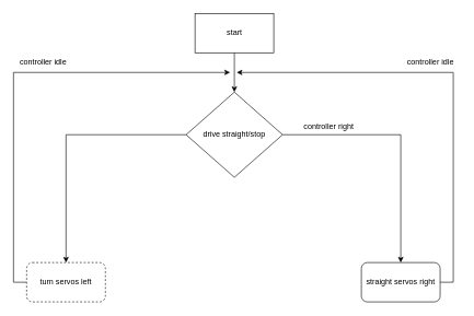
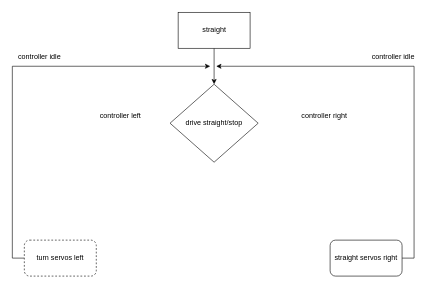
- <mxCell id="12" value="start" style="rounded=0;whiteSpace=wrap;html=1;" vertex="1" parent="1"><mxGeometry x="296.5" y="20" width="120" height="60" as="geometry" /></mxCell>
+ <mxCell id="12" value="straight" style="rounded=0;whiteSpace=wrap;html=1;" vertex="1" parent="1"><mxGeometry x="296.5" y="20" width="120" height="60" as="geometry" /></mxCell>
+ <mxCell id="9" value="controller left" style="text;html=1;align=center;verticalAlign=middle;resizable=0;points=[];autosize=1;strokeColor=none;fillColor=none;" vertex="1" parent="1"><mxGeometry x="155" y="178" width="90" height="30" as="geometry" /></mxCell>
- <mxCell id="10" value="controller right" style="text;html=1;align=center;verticalAlign=middle;resizable=0;points=[];autosize=1;strokeColor=none;fillColor=none;" vertex="1" parent="1"><mxGeometry x="450" y="178" width="100" height="30" as="geometry" /></mxCell>
+ <mxCell id="10" value="controller right" style="text;html=1;align=center;verticalAlign=middle;resizable=0;points=[];autosize=1;strokeColor=none;fillColor=none;" vertex="1" parent="1"><mxGeometry x="490" y="178" width="100" height="30" as="geometry" /></mxCell>
- <mxCell id="2" style="edgeStyle=orthogonalEdgeStyle;rounded=0;orthogonalLoop=1;jettySize=auto;html=1;exitX=0;exitY=0.5;exitDx=0;exitDy=0;entryX=0.5;entryY=0;entryDx=0;entryDy=0;" edge="1" parent="1" source="4" target="6"><mxGeometry relative="1" as="geometry"><Array as="points"><mxPoint x="100" y="205" /><mxPoint x="100" y="400" /></Array></mxGeometry></mxCell>
- <mxCell id="3" style="edgeStyle=orthogonalEdgeStyle;rounded=0;orthogonalLoop=1;jettySize=auto;html=1;exitX=1;exitY=0.5;exitDx=0;exitDy=0;entryX=0.5;entryY=0;entryDx=0;entryDy=0;" edge="1" parent="1" source="4" target="8"><mxGeometry relative="1" as="geometry" /></mxCell>
